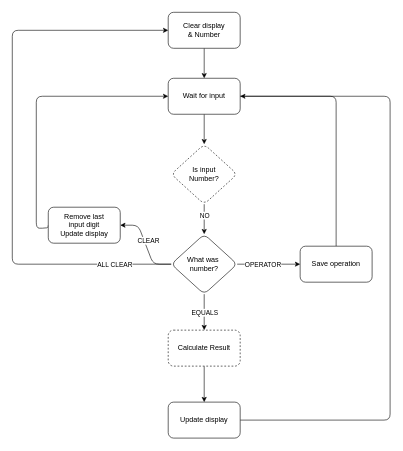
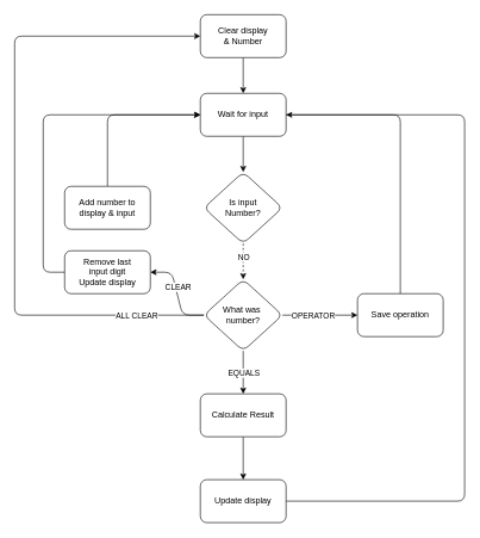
+ <mxCell id="18" style="edgeStyle=none;jumpStyle=none;html=1;exitX=0.5;exitY=0;exitDx=0;exitDy=0;entryX=0;entryY=0.5;entryDx=0;entryDy=0;sourcePerimeterSpacing=0;" parent="1" source="19" target="5" edge="1"><mxGeometry relative="1" as="geometry"><Array as="points"><mxPoint x="150" y="160" /></Array></mxGeometry></mxCell>
+ <mxCell id="19" value="Add number to display &amp;amp; input" style="whiteSpace=wrap;html=1;rounded=1;" parent="1" vertex="1"><mxGeometry x="90" y="260" width="120" height="60" as="geometry" /></mxCell>
- <mxCell id="8" value="&lt;div&gt;Is input&lt;/div&gt;&lt;div&gt;Number?&lt;/div&gt;" style="rhombus;whiteSpace=wrap;html=1;rounded=1;dashed=1;" parent="1" vertex="1"><mxGeometry x="285" y="240" width="110" height="100" as="geometry" /></mxCell>
+ <mxCell id="8" value="&lt;div&gt;Is input&lt;/div&gt;&lt;div&gt;Number?&lt;/div&gt;" style="rhombus;whiteSpace=wrap;html=1;rounded=1;" parent="1" vertex="1"><mxGeometry x="285" y="240" width="110" height="100" as="geometry" /></mxCell>
- <mxCell id="6" value="" style="edgeStyle=none;html=1;" parent="1" source="8" target="17" edge="1"><mxGeometry relative="1" as="geometry" /></mxCell>
+ <mxCell id="6" value="" style="edgeStyle=none;html=1;dashed=1;" parent="1" source="8" target="17" edge="1"><mxGeometry relative="1" as="geometry" /></mxCell>
- <mxCell id="21" value="Remove last&lt;br&gt;input digit&lt;br&gt;Update display" style="whiteSpace=wrap;html=1;rounded=1;" parent="1" vertex="1"><mxGeometry x="80" y="345" width="120" height="60" as="geometry" /></mxCell>
+ <mxCell id="21" value="Remove last&lt;br&gt;input digit&lt;br&gt;Update display" style="whiteSpace=wrap;html=1;rounded=1;" parent="1" vertex="1"><mxGeometry x="90" y="350" width="120" height="60" as="geometry" /></mxCell>
- <mxCell id="25" value="Calculate Result" style="whiteSpace=wrap;html=1;rounded=1;dashed=1;" parent="1" vertex="1"><mxGeometry x="280" y="550" width="120" height="60" as="geometry" /></mxCell>
+ <mxCell id="25" value="Calculate Result" style="whiteSpace=wrap;html=1;rounded=1;" parent="1" vertex="1"><mxGeometry x="280" y="550" width="120" height="60" as="geometry" /></mxCell>
